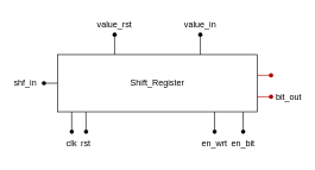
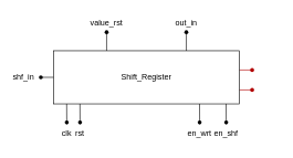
- <mxCell id="30" value="value_in" style="text;html=1;align=center;verticalAlign=middle;whiteSpace=wrap;rounded=0;" vertex="1" parent="1"><mxGeometry x="265" y="20" width="30" height="30" as="geometry" /></mxCell>
+ <mxCell id="30" value="out_in" style="text;html=1;align=center;verticalAlign=middle;whiteSpace=wrap;rounded=0;" vertex="1" parent="1"><mxGeometry x="265" y="20" width="30" height="30" as="geometry" /></mxCell>
- <mxCell id="31" value="bit_out" style="text;html=1;align=center;verticalAlign=middle;whiteSpace=wrap;rounded=0;" vertex="1" parent="1"><mxGeometry x="389" y="120" width="30" height="30" as="geometry" /></mxCell>
- <mxCell id="21" value="en_bit" style="text;html=1;align=center;verticalAlign=middle;whiteSpace=wrap;rounded=0;" vertex="1" parent="1"><mxGeometry x="325" y="186" width="30" height="30" as="geometry" /></mxCell>
+ <mxCell id="21" value="en_shf" style="text;html=1;align=center;verticalAlign=middle;whiteSpace=wrap;rounded=0;" vertex="1" parent="1"><mxGeometry x="325" y="186" width="30" height="30" as="geometry" /></mxCell>
